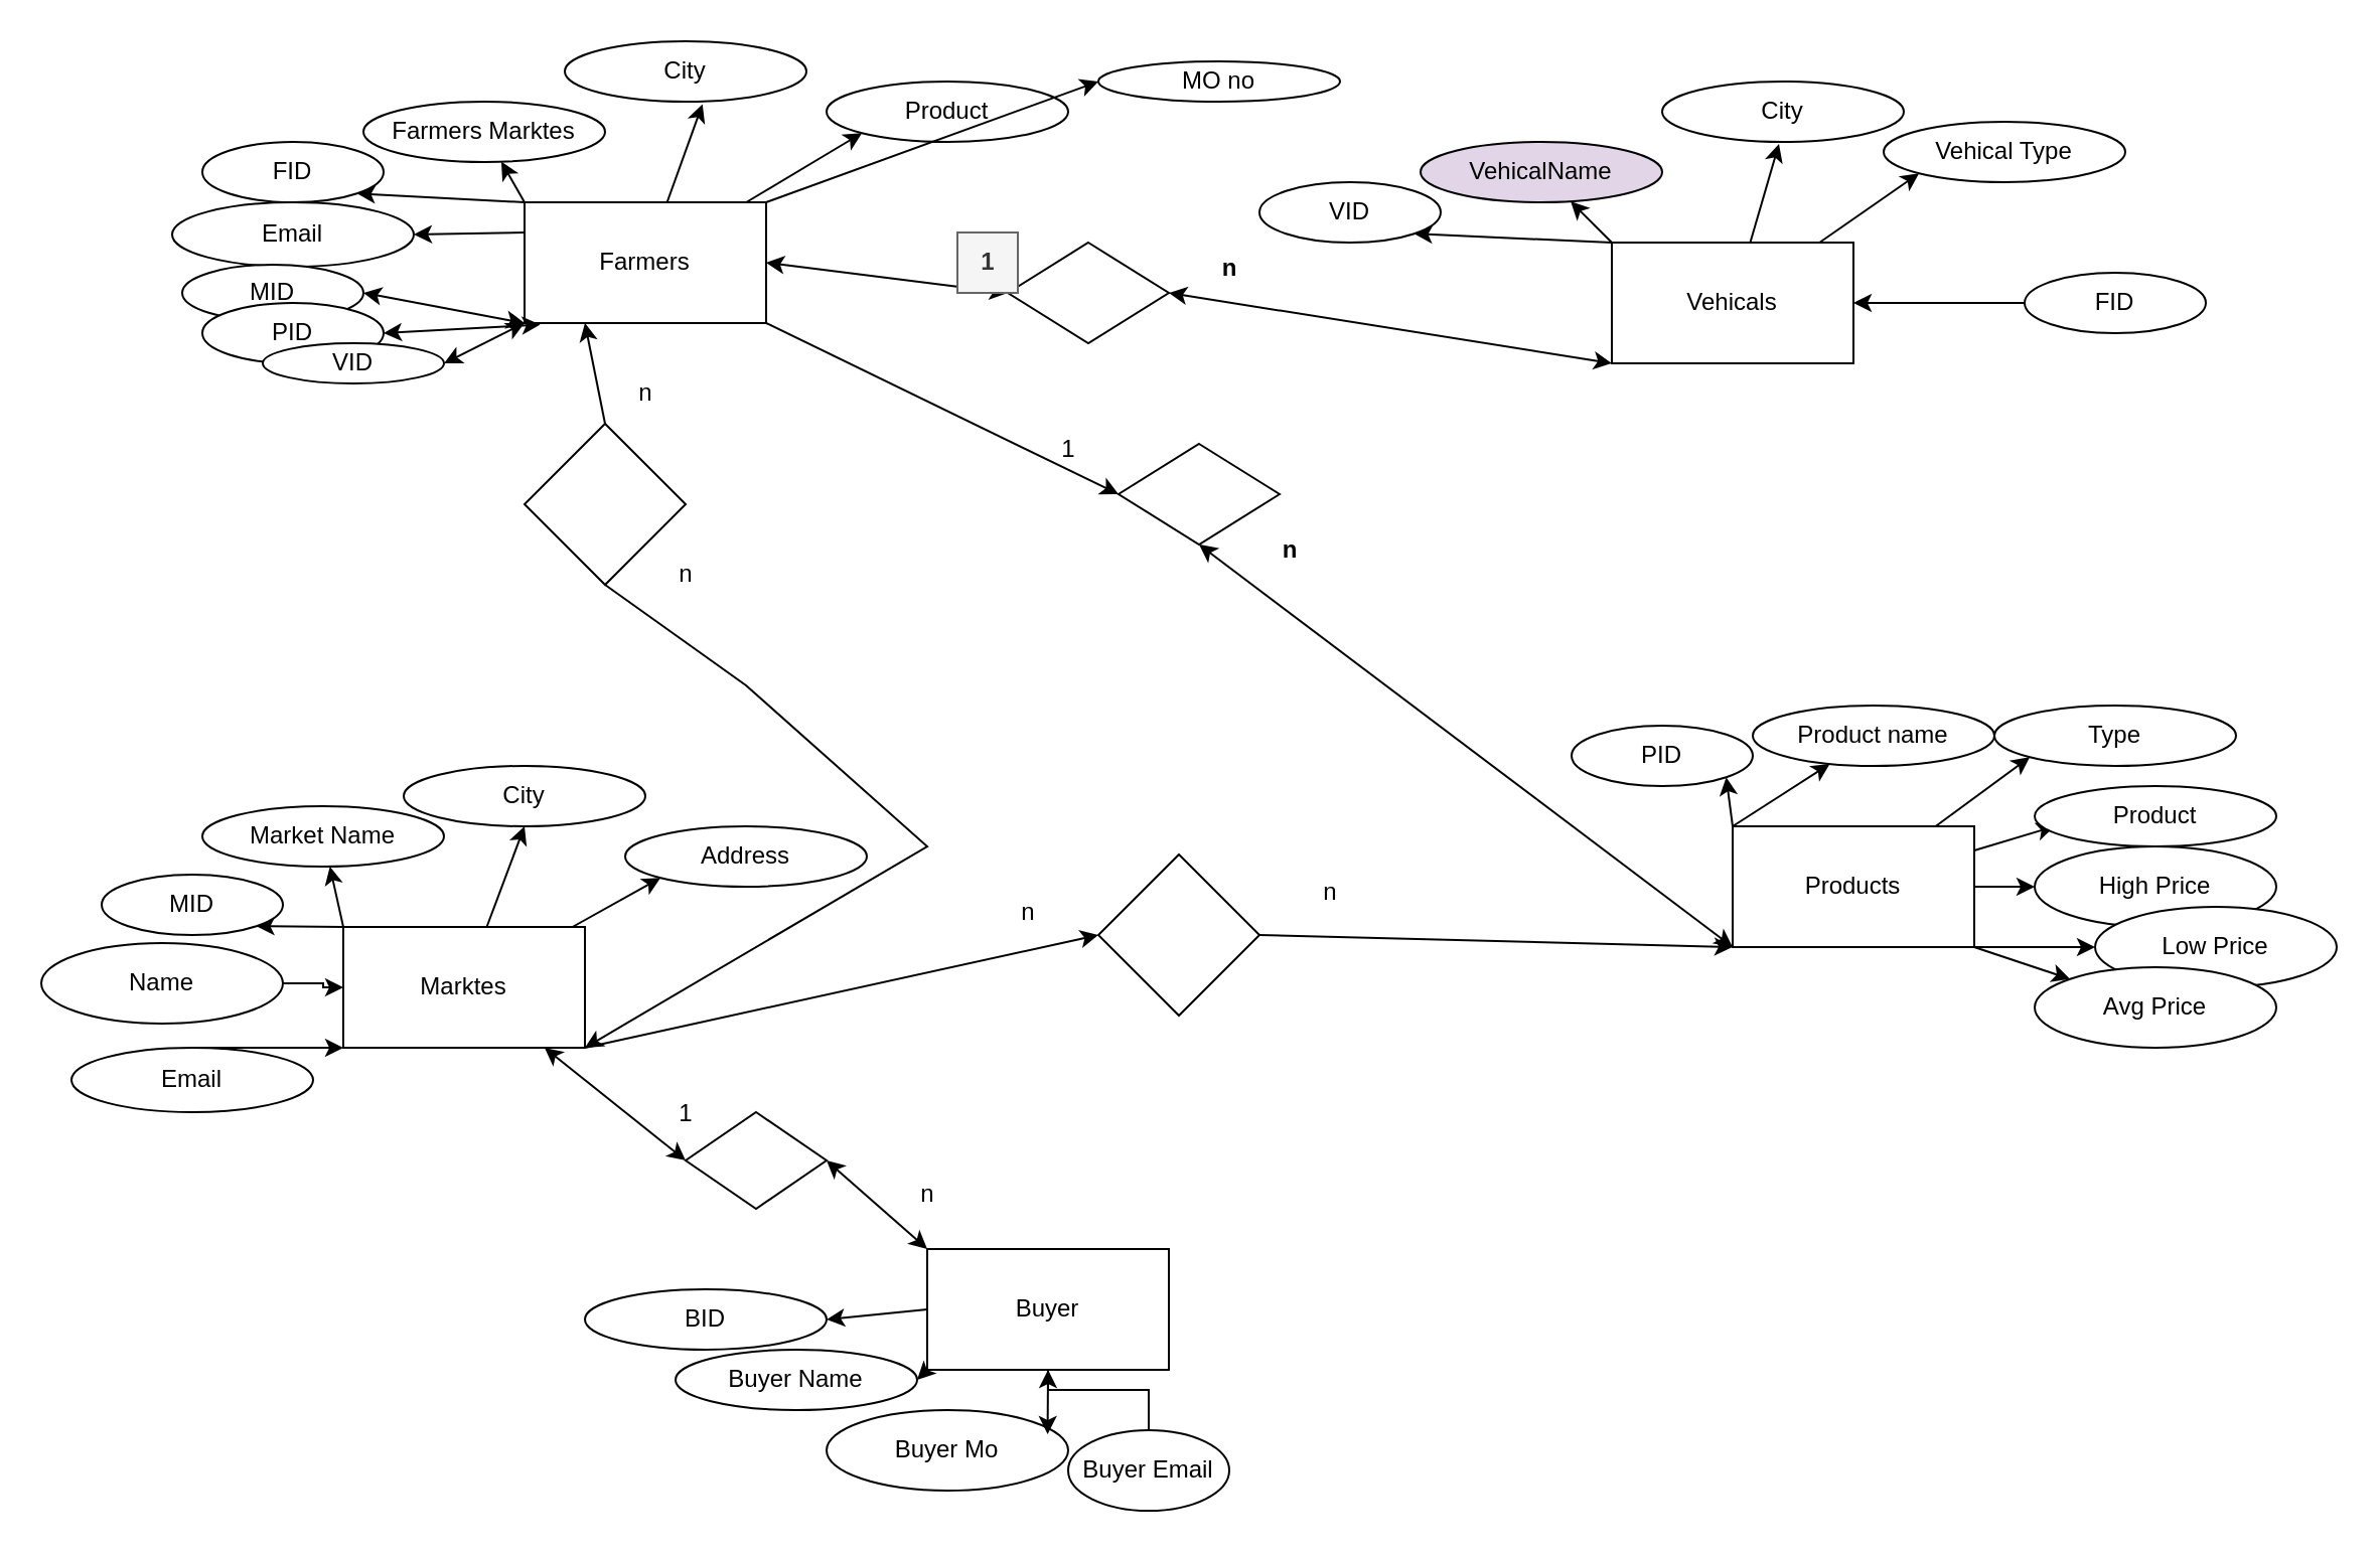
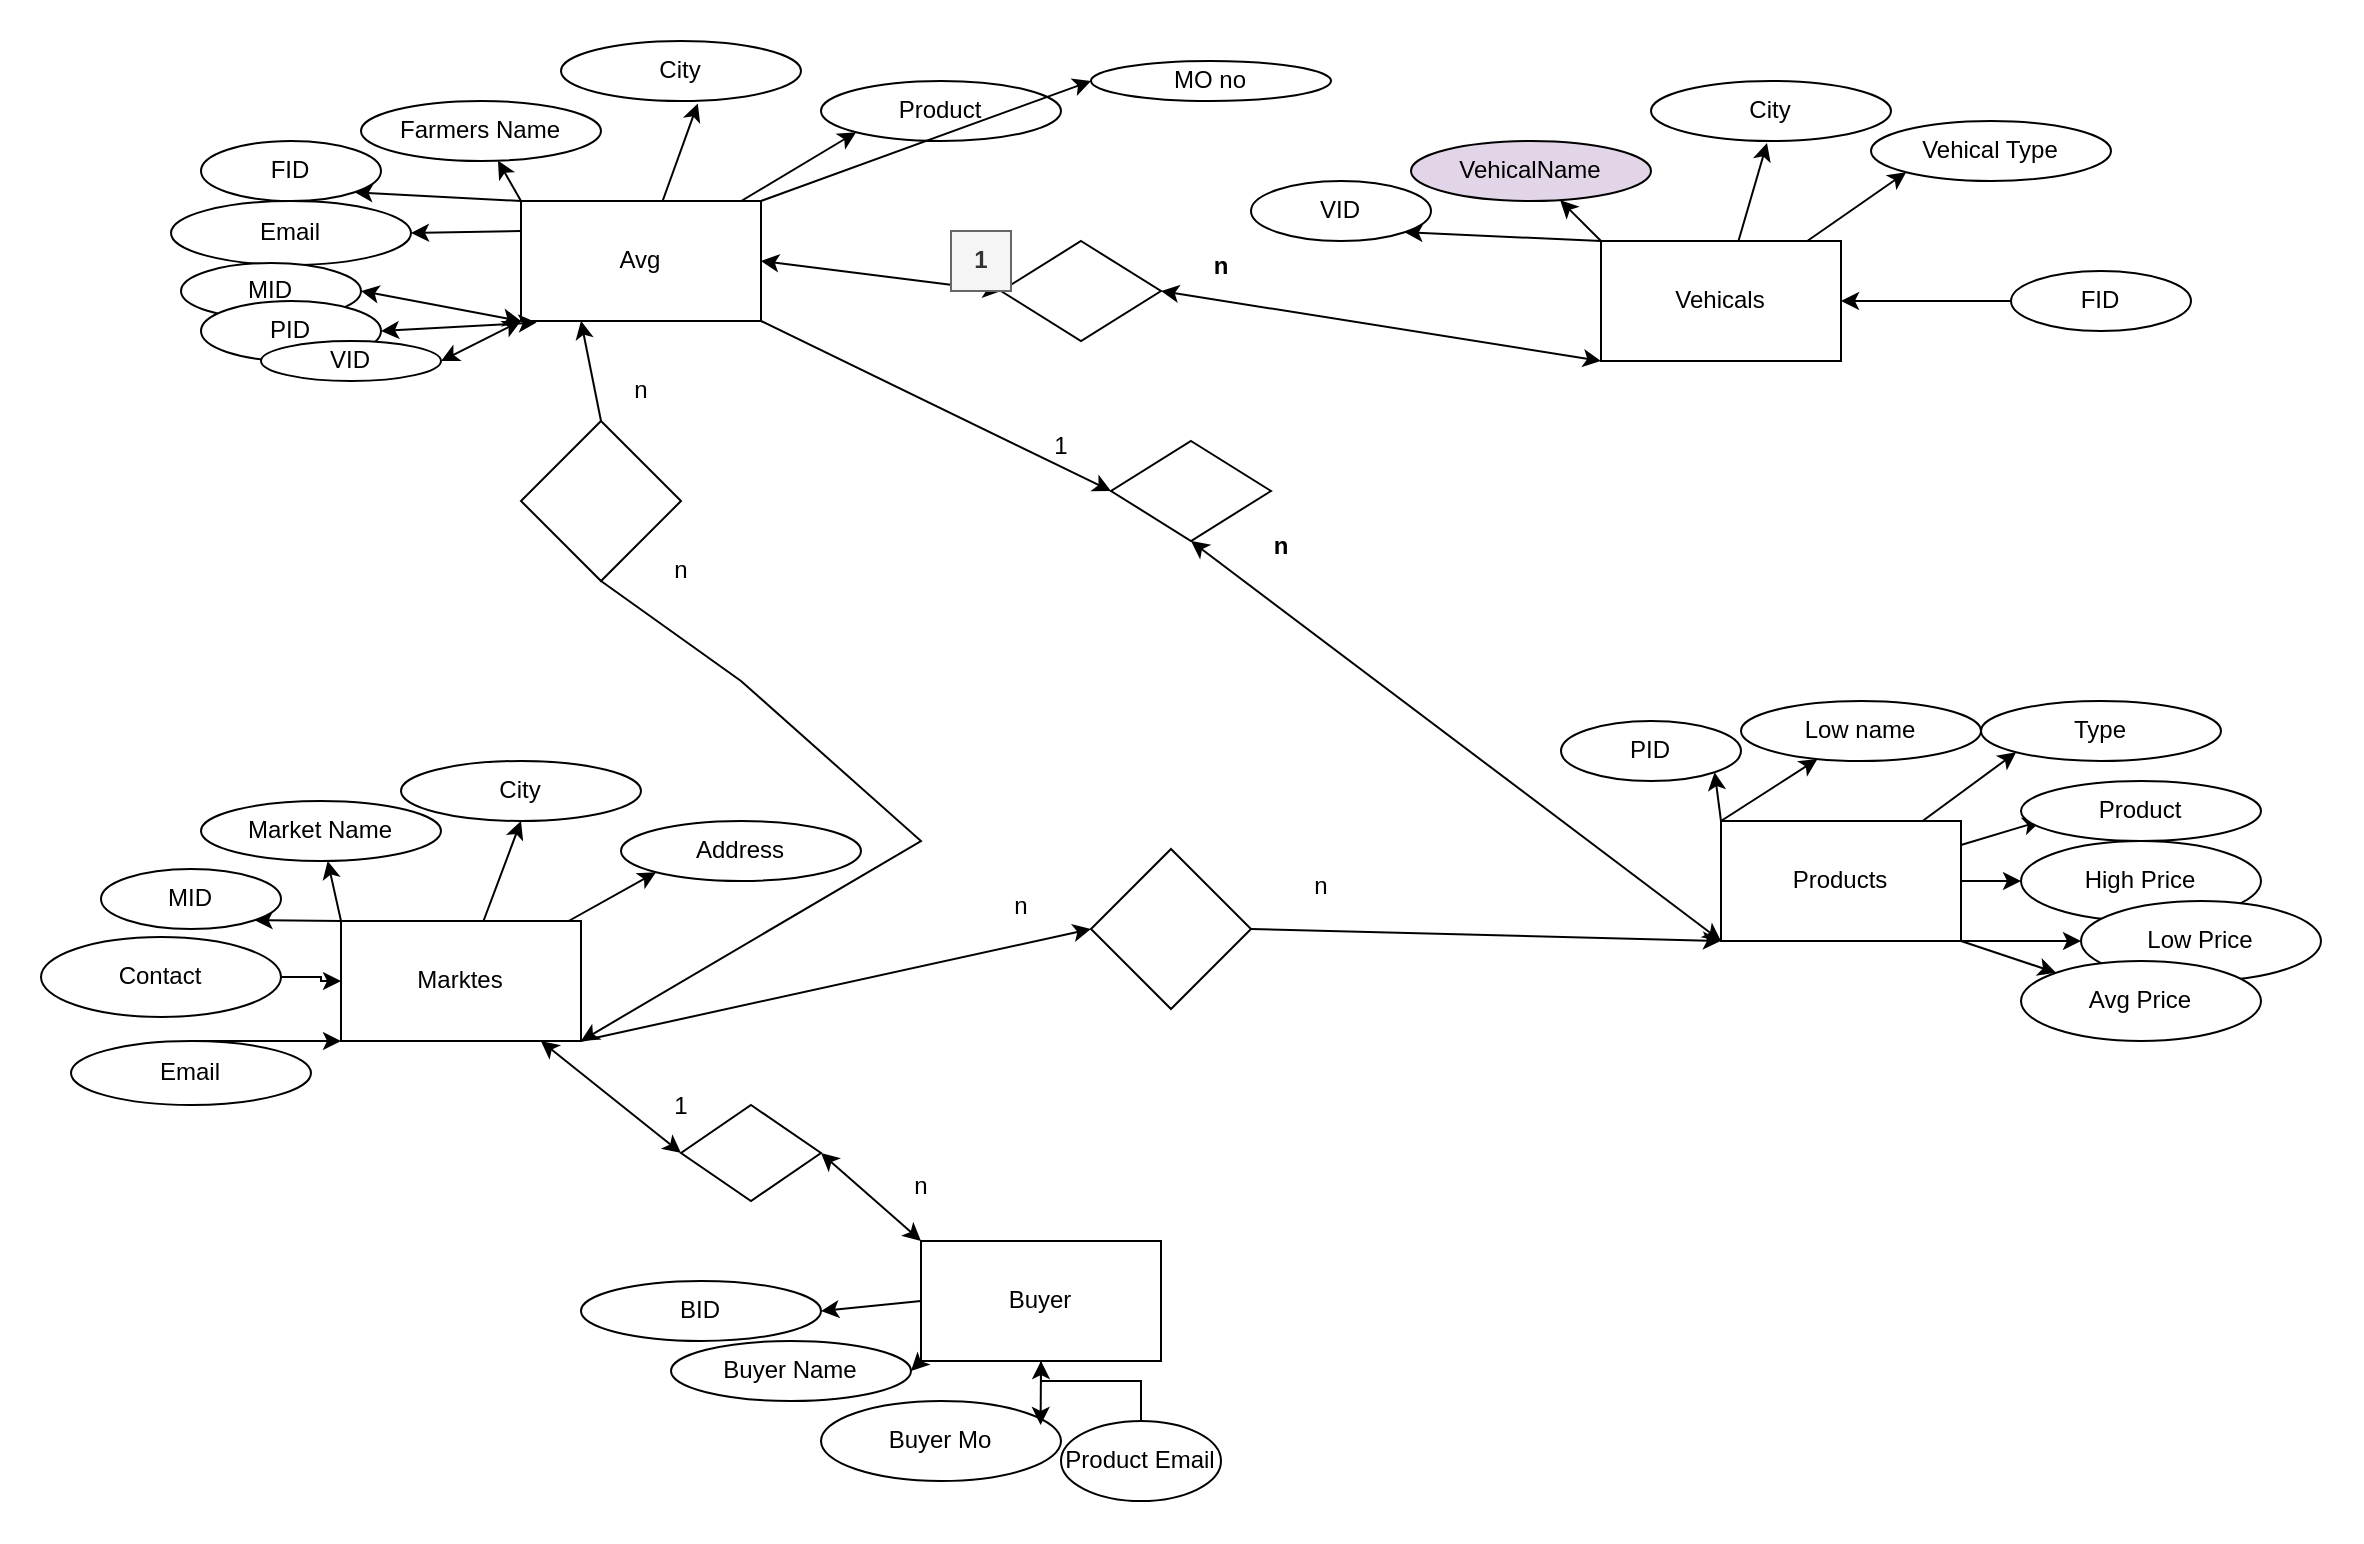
- <mxCell id="5" value="Farmers Marktes" style="ellipse;whiteSpace=wrap;html=1;" parent="1" vertex="1"><mxGeometry x="180" y="50" width="120" height="30" as="geometry" /></mxCell>
+ <mxCell id="5" value="Farmers Name" style="ellipse;whiteSpace=wrap;html=1;" parent="1" vertex="1"><mxGeometry x="180" y="50" width="120" height="30" as="geometry" /></mxCell>
- <mxCell id="2" value="Farmers" style="rounded=0;whiteSpace=wrap;html=1;" parent="1" vertex="1"><mxGeometry x="260" y="100" width="120" height="60" as="geometry" /></mxCell>
+ <mxCell id="2" value="Avg" style="rounded=0;whiteSpace=wrap;html=1;" parent="1" vertex="1"><mxGeometry x="260" y="100" width="120" height="60" as="geometry" /></mxCell>
- <mxCell id="23" value="Product name" style="ellipse;whiteSpace=wrap;html=1;" vertex="1" parent="1"><mxGeometry x="870" y="350" width="120" height="30" as="geometry" /></mxCell>
+ <mxCell id="23" value="Low name" style="ellipse;whiteSpace=wrap;html=1;" vertex="1" parent="1"><mxGeometry x="870" y="350" width="120" height="30" as="geometry" /></mxCell>
- <mxCell id="69" value="Name" style="ellipse;whiteSpace=wrap;html=1;" vertex="1" parent="1"><mxGeometry x="20" y="468" width="120" height="40" as="geometry" /></mxCell>
+ <mxCell id="69" value="Contact" style="ellipse;whiteSpace=wrap;html=1;" vertex="1" parent="1"><mxGeometry x="20" y="468" width="120" height="40" as="geometry" /></mxCell>
- <mxCell id="80" value="Buyer Email" style="ellipse;whiteSpace=wrap;html=1;" vertex="1" parent="1"><mxGeometry x="530" y="710" width="80" height="40" as="geometry" /></mxCell>
+ <mxCell id="80" value="Product Email" style="ellipse;whiteSpace=wrap;html=1;" vertex="1" parent="1"><mxGeometry x="530" y="710" width="80" height="40" as="geometry" /></mxCell>
